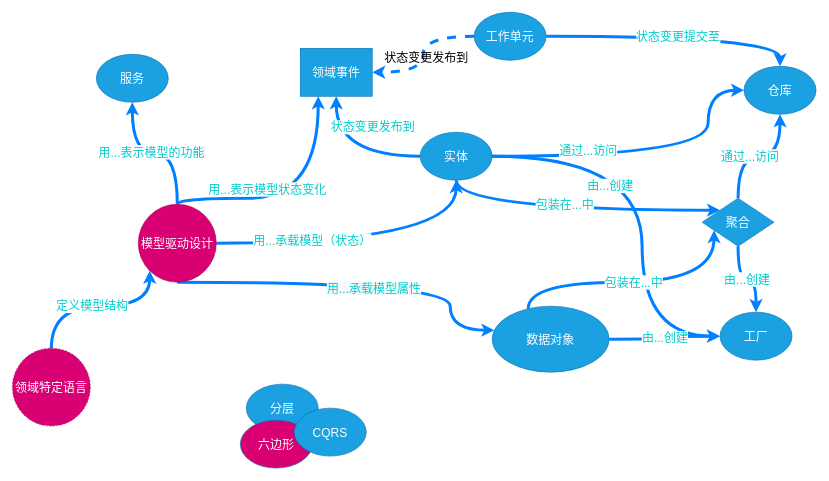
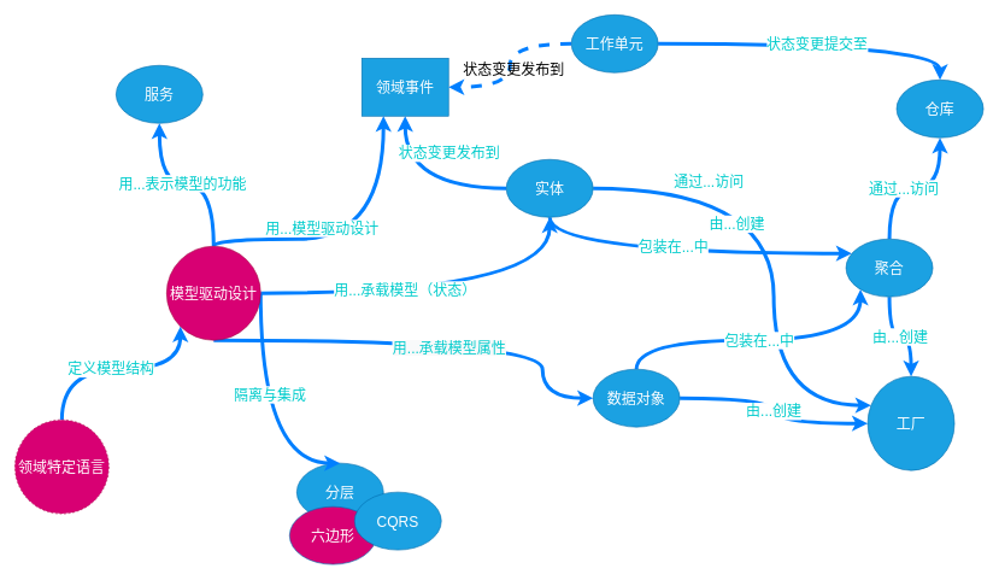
- <mxCell id="9" style="edgeStyle=orthogonalEdgeStyle;curved=1;rounded=0;orthogonalLoop=1;jettySize=auto;html=1;fontSize=20;fontColor=#00CCCC;strokeColor=#007FFF;strokeWidth=5;" parent="1" source="14" target="15" edge="1"><mxGeometry relative="1" as="geometry"><Array as="points"><mxPoint x="1180" y="260" /><mxPoint x="1180" y="150" /></Array></mxGeometry></mxCell>
- <mxCell id="36" value="用...表示模型状态变化" style="text;html=1;align=center;verticalAlign=middle;resizable=0;points=[];autosize=1;strokeColor=none;fontSize=20;fontColor=#00CCCC;labelBackgroundColor=#ffffff;" parent="1" vertex="1"><mxGeometry x="340" y="300" width="210" height="30" as="geometry" /></mxCell>
+ <mxCell id="36" value="用...模型驱动设计" style="text;html=1;align=center;verticalAlign=middle;resizable=0;points=[];autosize=1;strokeColor=none;fontSize=20;fontColor=#00CCCC;labelBackgroundColor=#ffffff;" parent="1" vertex="1"><mxGeometry x="340" y="300" width="210" height="30" as="geometry" /></mxCell>
- <mxCell id="18" value="聚合" style="rhombus;whiteSpace=wrap;html=1;fillColor=#1ba1e2;strokeColor=#006EAF;fontColor=#ffffff;fontSize=20;" parent="1" vertex="1"><mxGeometry x="1170" y="330" width="120" height="80" as="geometry" /></mxCell>
+ <mxCell id="18" value="聚合" style="ellipse;whiteSpace=wrap;html=1;fillColor=#1ba1e2;strokeColor=#006EAF;fontColor=#ffffff;fontSize=20;" parent="1" vertex="1"><mxGeometry x="1170" y="330" width="120" height="80" as="geometry" /></mxCell>
- <mxCell id="40" value="用...承载模型（状态）" style="text;html=1;align=center;verticalAlign=middle;resizable=0;points=[];autosize=1;strokeColor=none;fontSize=20;fontColor=#00CCCC;labelBackgroundColor=#ffffff;" parent="1" vertex="1"><mxGeometry x="415" y="385" width="210" height="30" as="geometry" /></mxCell>
+ <mxCell id="40" value="用...承载模型（状态）" style="text;html=1;align=center;verticalAlign=middle;resizable=0;points=[];autosize=1;strokeColor=none;fontSize=20;fontColor=#00CCCC;labelBackgroundColor=#ffffff;" parent="1" vertex="1"><mxGeometry x="455" y="385" width="210" height="30" as="geometry" /></mxCell>
+ <mxCell id="30" style="edgeStyle=orthogonalEdgeStyle;curved=1;rounded=0;orthogonalLoop=1;jettySize=auto;html=1;entryX=0.5;entryY=0;entryDx=0;entryDy=0;fontSize=20;fontColor=#00CCCC;strokeColor=#007FFF;strokeWidth=5;" parent="1" source="32" target="23" edge="1"><mxGeometry relative="1" as="geometry"><Array as="points"><mxPoint x="360" y="640" /></Array></mxGeometry></mxCell>
+ <mxCell id="31" value="隔离与集成" style="edgeLabel;html=1;align=center;verticalAlign=middle;resizable=0;points=[];fontSize=20;fontColor=#00CCCC;" parent="30" vertex="1" connectable="0"><mxGeometry x="-0.194" y="12" relative="1" as="geometry"><mxPoint as="offset" /></mxGeometry></mxCell>
- <mxCell id="19" value="工厂" style="ellipse;whiteSpace=wrap;html=1;fillColor=#1ba1e2;strokeColor=#006EAF;fontColor=#ffffff;fontSize=20;" parent="1" vertex="1"><mxGeometry x="1200" y="520" width="120" height="80" as="geometry" /></mxCell>
+ <mxCell id="19" value="工厂" style="ellipse;whiteSpace=wrap;html=1;fillColor=#1ba1e2;strokeColor=#006EAF;fontColor=#ffffff;fontSize=20;" parent="1" vertex="1"><mxGeometry x="1200" y="520" width="120" height="130" as="geometry" /></mxCell>
- <mxCell id="22" value="数据对象" style="ellipse;whiteSpace=wrap;html=1;fillColor=#1ba1e2;strokeColor=#006EAF;fontColor=#ffffff;fontSize=20;" parent="1" vertex="1"><mxGeometry x="820" y="510" width="195" height="110" as="geometry" /></mxCell>
+ <mxCell id="22" value="数据对象" style="ellipse;whiteSpace=wrap;html=1;fillColor=#1ba1e2;strokeColor=#006EAF;fontColor=#ffffff;fontSize=20;" parent="1" vertex="1"><mxGeometry x="820" y="510" width="120" height="80" as="geometry" /></mxCell>
